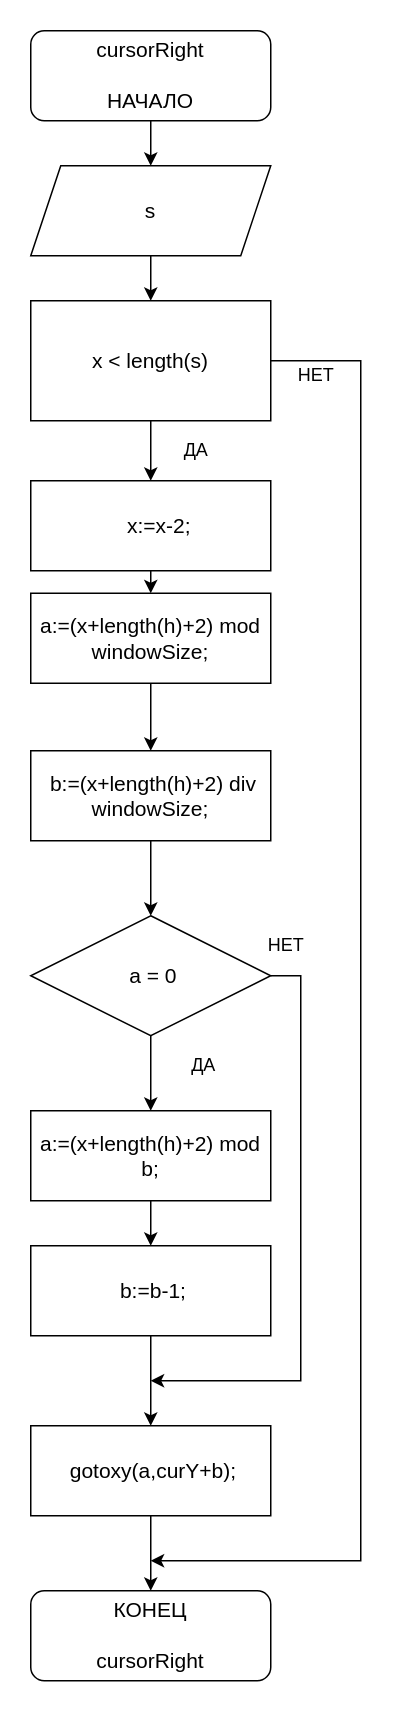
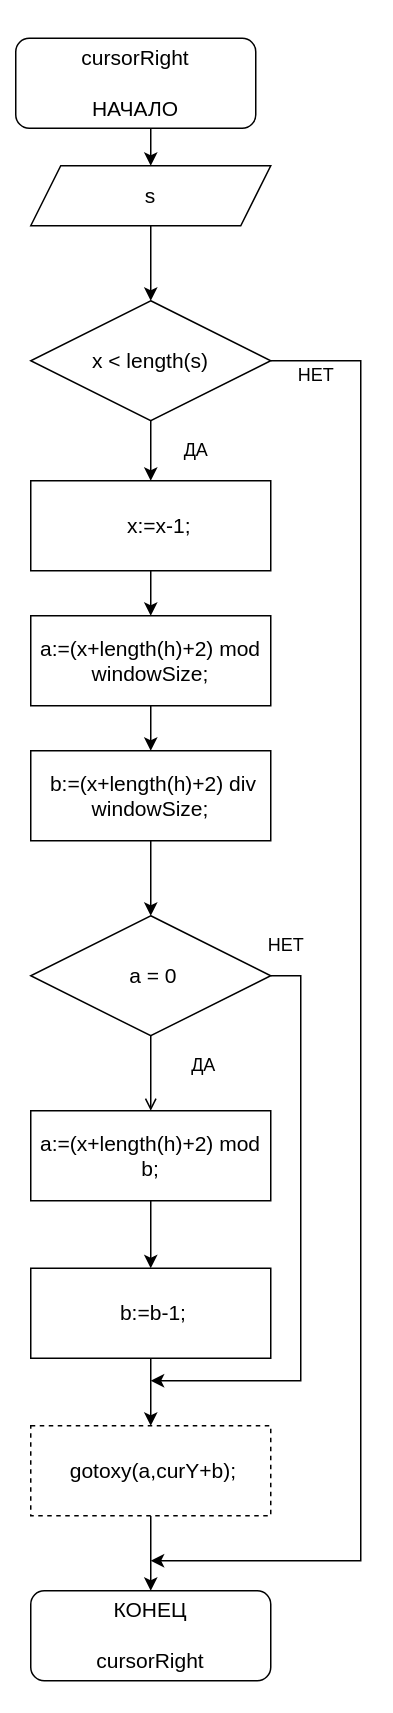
- <mxCell id="3" value="&lt;font style=&quot;font-size: 14px&quot;&gt;cursorRight&lt;br&gt;&lt;br&gt;НАЧАЛО&lt;/font&gt;" style="rounded=1;whiteSpace=wrap;html=1;" vertex="1" parent="1"><mxGeometry x="20" y="20" width="160" height="60" as="geometry" /></mxCell>
+ <mxCell id="3" value="&lt;font style=&quot;font-size: 14px&quot;&gt;cursorRight&lt;br&gt;&lt;br&gt;НАЧАЛО&lt;/font&gt;" style="rounded=1;whiteSpace=wrap;html=1;" vertex="1" parent="1"><mxGeometry x="10" y="25" width="160" height="60" as="geometry" /></mxCell>
- <mxCell id="28" value="&lt;font style=&quot;font-size: 14px&quot;&gt;s&lt;/font&gt;" style="shape=parallelogram;perimeter=parallelogramPerimeter;whiteSpace=wrap;html=1;fixedSize=1;" vertex="1" parent="1"><mxGeometry x="20" y="110" width="160" height="60" as="geometry" /></mxCell>
+ <mxCell id="28" value="&lt;font style=&quot;font-size: 14px&quot;&gt;s&lt;/font&gt;" style="shape=parallelogram;perimeter=parallelogramPerimeter;whiteSpace=wrap;html=1;fixedSize=1;" vertex="1" parent="1"><mxGeometry x="20" y="110" width="160" height="40" as="geometry" /></mxCell>
- <mxCell id="6" value="&lt;span style=&quot;font-size: 14px&quot;&gt;x &amp;lt; length(s)&lt;/span&gt;" style="whiteSpace=wrap;html=1;rounded=0;" vertex="1" parent="1"><mxGeometry x="20" y="200" width="160" height="80" as="geometry" /></mxCell>
+ <mxCell id="6" value="&lt;span style=&quot;font-size: 14px&quot;&gt;x &amp;lt; length(s)&lt;/span&gt;" style="rhombus;whiteSpace=wrap;html=1;" vertex="1" parent="1"><mxGeometry x="20" y="200" width="160" height="80" as="geometry" /></mxCell>
- <mxCell id="12" value="&lt;span style=&quot;font-size: 14px&quot;&gt;&amp;nbsp; &amp;nbsp;x:=x-2;&lt;/span&gt;" style="rounded=0;whiteSpace=wrap;html=1;" vertex="1" parent="1"><mxGeometry x="20" y="320" width="160" height="60" as="geometry" /></mxCell>
+ <mxCell id="12" value="&lt;span style=&quot;font-size: 14px&quot;&gt;&amp;nbsp; &amp;nbsp;x:=x-1;&lt;/span&gt;" style="rounded=0;whiteSpace=wrap;html=1;" vertex="1" parent="1"><mxGeometry x="20" y="320" width="160" height="60" as="geometry" /></mxCell>
- <mxCell id="10" value="&lt;span style=&quot;font-size: 14px&quot;&gt;a:=(x+length(h)+2) mod windowSize;&lt;/span&gt;" style="rounded=0;whiteSpace=wrap;html=1;" vertex="1" parent="1"><mxGeometry x="20" y="395" width="160" height="60" as="geometry" /></mxCell>
+ <mxCell id="10" value="&lt;span style=&quot;font-size: 14px&quot;&gt;a:=(x+length(h)+2) mod windowSize;&lt;/span&gt;" style="rounded=0;whiteSpace=wrap;html=1;" vertex="1" parent="1"><mxGeometry x="20" y="410" width="160" height="60" as="geometry" /></mxCell>
- <mxCell id="14" style="edgeStyle=orthogonalEdgeStyle;rounded=0;orthogonalLoop=1;jettySize=auto;html=1;exitX=0.5;exitY=1;exitDx=0;exitDy=0;entryX=0.5;entryY=0;entryDx=0;entryDy=0;" edge="1" parent="1" source="16" target="22"><mxGeometry relative="1" as="geometry" /></mxCell>
+ <mxCell id="14" style="edgeStyle=orthogonalEdgeStyle;rounded=0;orthogonalLoop=1;jettySize=auto;html=1;exitX=0.5;exitY=1;exitDx=0;exitDy=0;entryX=0.5;entryY=0;entryDx=0;entryDy=0;endArrow=open;" edge="1" parent="1" source="16" target="22"><mxGeometry relative="1" as="geometry" /></mxCell>
- <mxCell id="20" value="&lt;span style=&quot;font-size: 14px&quot;&gt;&amp;nbsp;b:=b-1;&lt;/span&gt;" style="rounded=0;whiteSpace=wrap;html=1;" vertex="1" parent="1"><mxGeometry x="20" y="830" width="160" height="60" as="geometry" /></mxCell>
+ <mxCell id="20" value="&lt;span style=&quot;font-size: 14px&quot;&gt;&amp;nbsp;b:=b-1;&lt;/span&gt;" style="rounded=0;whiteSpace=wrap;html=1;" vertex="1" parent="1"><mxGeometry x="20" y="845" width="160" height="60" as="geometry" /></mxCell>
- <mxCell id="18" value="&lt;span style=&quot;font-size: 14px&quot;&gt;&amp;nbsp;gotoxy(a,curY+b);&lt;/span&gt;" style="rounded=0;whiteSpace=wrap;html=1;" vertex="1" parent="1"><mxGeometry x="20" y="950" width="160" height="60" as="geometry" /></mxCell>
+ <mxCell id="18" value="&lt;span style=&quot;font-size: 14px&quot;&gt;&amp;nbsp;gotoxy(a,curY+b);&lt;/span&gt;" style="rounded=0;whiteSpace=wrap;html=1;dashed=1;" vertex="1" parent="1"><mxGeometry x="20" y="950" width="160" height="60" as="geometry" /></mxCell>
